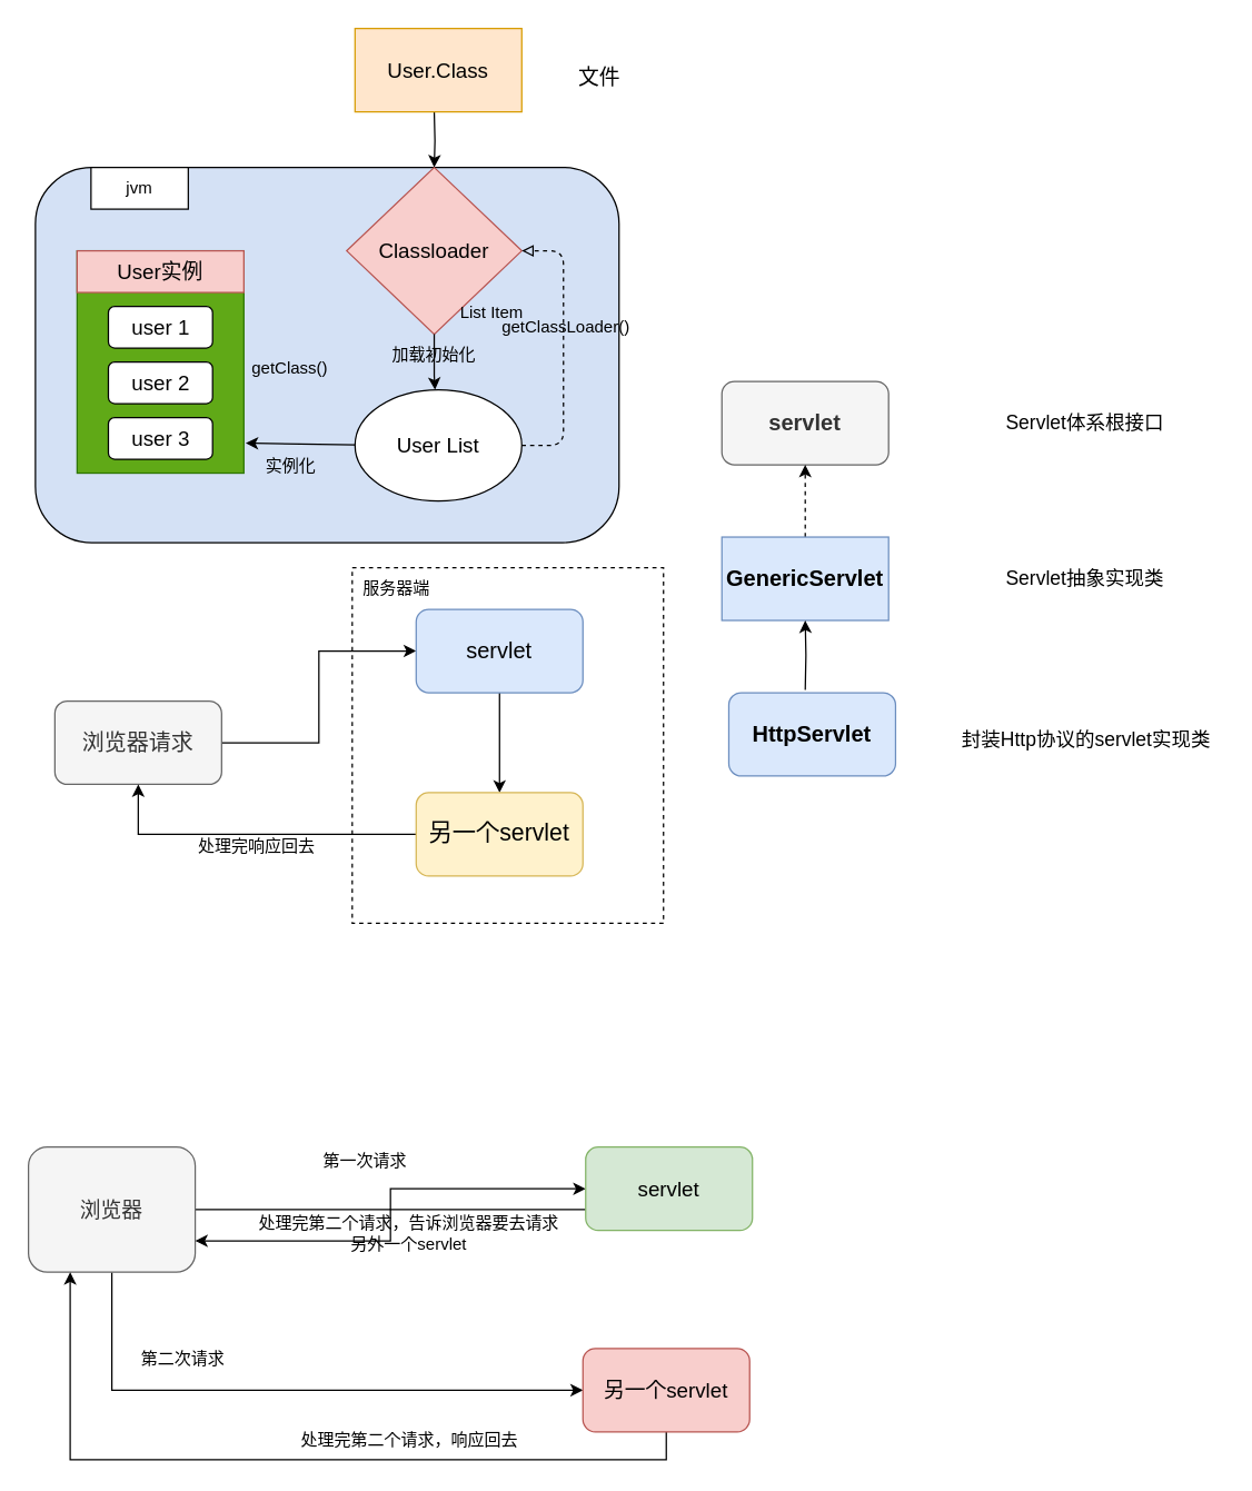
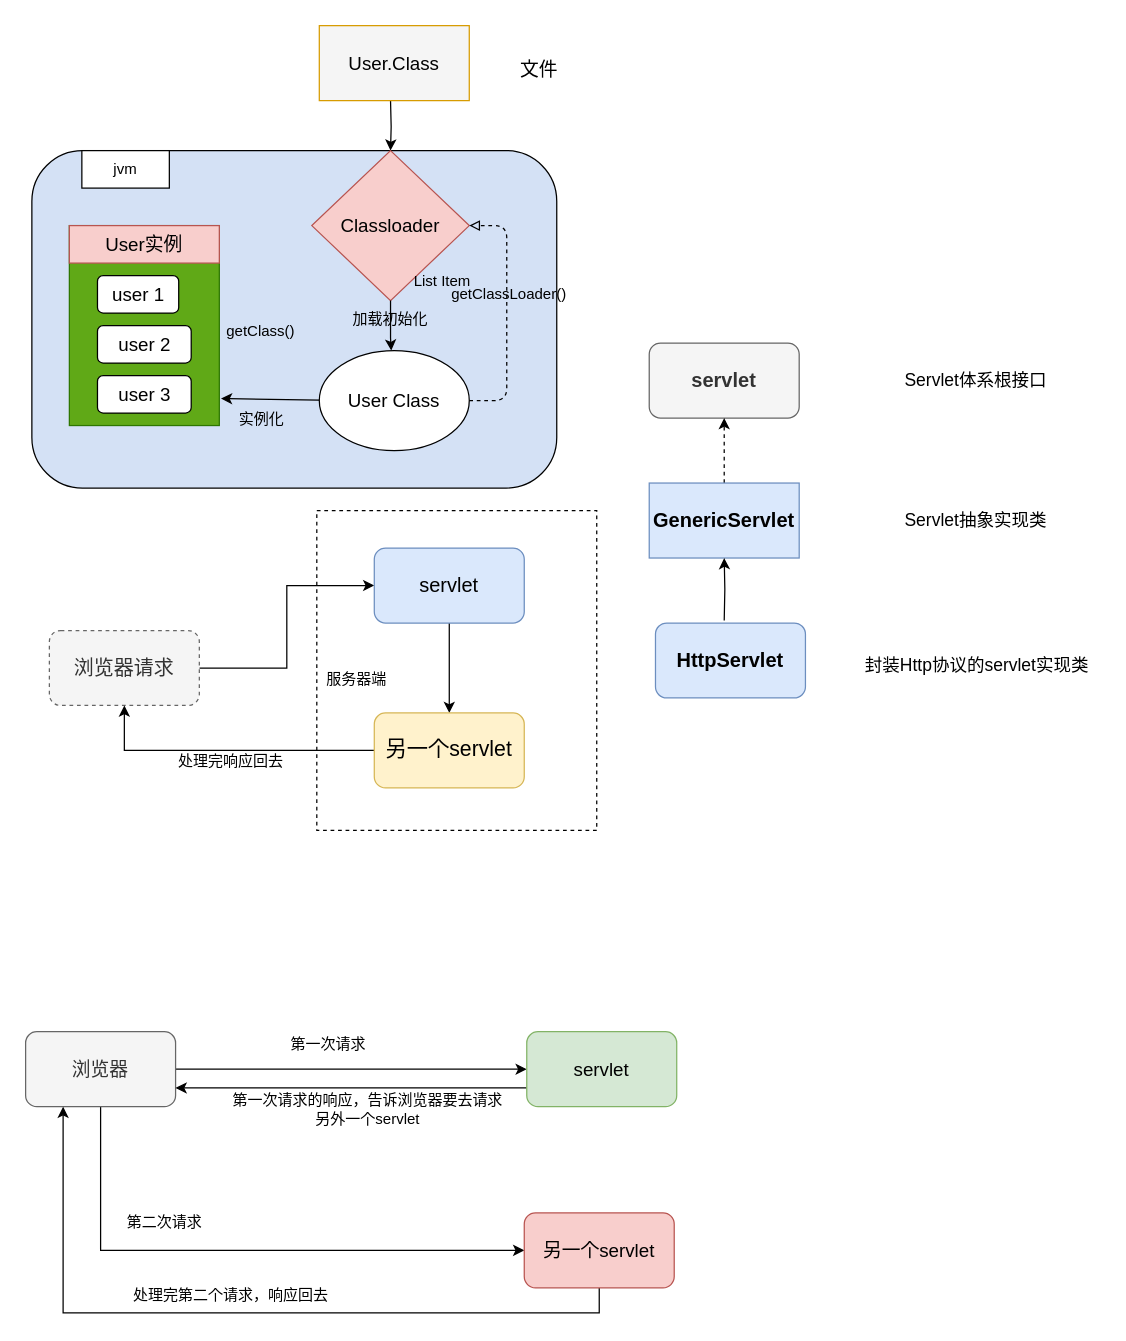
- <mxCell id="13" value="User.Class" style="rounded=0;whiteSpace=wrap;html=1;strokeColor=#d79b00;fontSize=15;fillColor=#ffe6cc;" parent="1" vertex="1"><mxGeometry x="255" y="20" width="120" height="60" as="geometry" /></mxCell>
+ <mxCell id="13" value="User.Class" style="rounded=0;whiteSpace=wrap;html=1;strokeColor=#d79b00;fontSize=15;fillColor=#f5f5f5;" parent="1" vertex="1"><mxGeometry x="255" y="20" width="120" height="60" as="geometry" /></mxCell>
- <mxCell id="6" value="user 1" style="rounded=1;whiteSpace=wrap;html=1;strokeColor=default;fontSize=15;fillColor=default;" parent="1" vertex="1"><mxGeometry x="77.5" y="220" width="75" height="30" as="geometry" /></mxCell>
+ <mxCell id="6" value="user 1" style="rounded=1;whiteSpace=wrap;html=1;strokeColor=default;fontSize=15;fillColor=default;" parent="1" vertex="1"><mxGeometry x="77.5" y="220" width="65" height="30" as="geometry" /></mxCell>
- <mxCell id="10" value="User List" style="ellipse;whiteSpace=wrap;html=1;strokeColor=default;fontSize=15;fillColor=default;" parent="1" vertex="1"><mxGeometry x="255" y="280" width="120" height="80" as="geometry" /></mxCell>
+ <mxCell id="10" value="User Class" style="ellipse;whiteSpace=wrap;html=1;strokeColor=default;fontSize=15;fillColor=default;" parent="1" vertex="1"><mxGeometry x="255" y="280" width="120" height="80" as="geometry" /></mxCell>
- <mxCell id="38" value="服务器端" style="text;html=1;strokeColor=none;fillColor=none;align=center;verticalAlign=middle;whiteSpace=wrap;rounded=0;" vertex="1" parent="1"><mxGeometry x="255" y="408" width="60" height="30" as="geometry" /></mxCell>
+ <mxCell id="38" value="服务器端" style="text;html=1;strokeColor=none;fillColor=none;align=center;verticalAlign=middle;whiteSpace=wrap;rounded=0;" vertex="1" parent="1"><mxGeometry x="255" y="528" width="60" height="30" as="geometry" /></mxCell>
- <mxCell id="31" value="&lt;font style=&quot;font-size: 16px;&quot;&gt;浏览器请求&lt;/font&gt;" style="rounded=1;whiteSpace=wrap;html=1;fillColor=#f5f5f5;fontColor=#333333;strokeColor=#666666;" vertex="1" parent="1"><mxGeometry x="39" y="504" width="120" height="60" as="geometry" /></mxCell>
+ <mxCell id="31" value="&lt;font style=&quot;font-size: 16px;&quot;&gt;浏览器请求&lt;/font&gt;" style="rounded=1;whiteSpace=wrap;html=1;fillColor=#f5f5f5;fontColor=#333333;strokeColor=#666666;dashed=1;" vertex="1" parent="1"><mxGeometry x="39" y="504" width="120" height="60" as="geometry" /></mxCell>
- <mxCell id="41" value="&lt;font style=&quot;font-size: 15px;&quot;&gt;浏览器&lt;/font&gt;" style="rounded=1;whiteSpace=wrap;html=1;fillColor=#f5f5f5;fontColor=#333333;strokeColor=#666666;" vertex="1" parent="1"><mxGeometry x="20" y="825" width="120" height="90" as="geometry" /></mxCell>
+ <mxCell id="41" value="&lt;font style=&quot;font-size: 15px;&quot;&gt;浏览器&lt;/font&gt;" style="rounded=1;whiteSpace=wrap;html=1;fillColor=#f5f5f5;fontColor=#333333;strokeColor=#666666;" vertex="1" parent="1"><mxGeometry x="20" y="825" width="120" height="60" as="geometry" /></mxCell>
- <mxCell id="47" value="处理完第二个请求，告诉浏览器要去请求另外一个servlet" style="text;html=1;strokeColor=none;fillColor=none;align=center;verticalAlign=middle;whiteSpace=wrap;rounded=0;" vertex="1" parent="1"><mxGeometry x="181" y="872" width="226" height="30" as="geometry" /></mxCell>
+ <mxCell id="47" value="第一次请求的响应，告诉浏览器要去请求另外一个servlet" style="text;html=1;strokeColor=none;fillColor=none;align=center;verticalAlign=middle;whiteSpace=wrap;rounded=0;" vertex="1" parent="1"><mxGeometry x="181" y="872" width="226" height="30" as="geometry" /></mxCell>
- <mxCell id="49" value="处理完第二个请求，响应回去" style="text;html=1;strokeColor=none;fillColor=none;align=center;verticalAlign=middle;whiteSpace=wrap;rounded=0;" vertex="1" parent="1"><mxGeometry x="197" y="1021" width="195" height="30" as="geometry" /></mxCell>
+ <mxCell id="49" value="处理完第二个请求，响应回去" style="text;html=1;strokeColor=none;fillColor=none;align=center;verticalAlign=middle;whiteSpace=wrap;rounded=0;" vertex="1" parent="1"><mxGeometry x="87" y="1021" width="195" height="30" as="geometry" /></mxCell>
